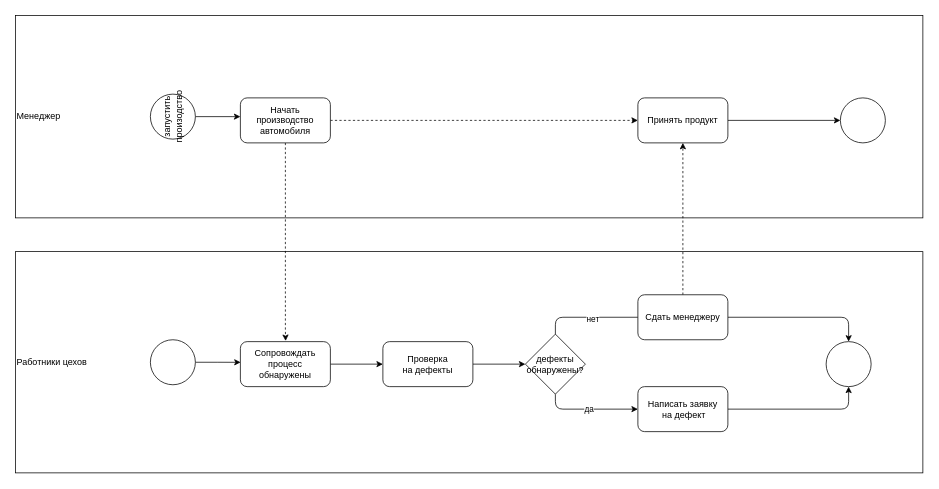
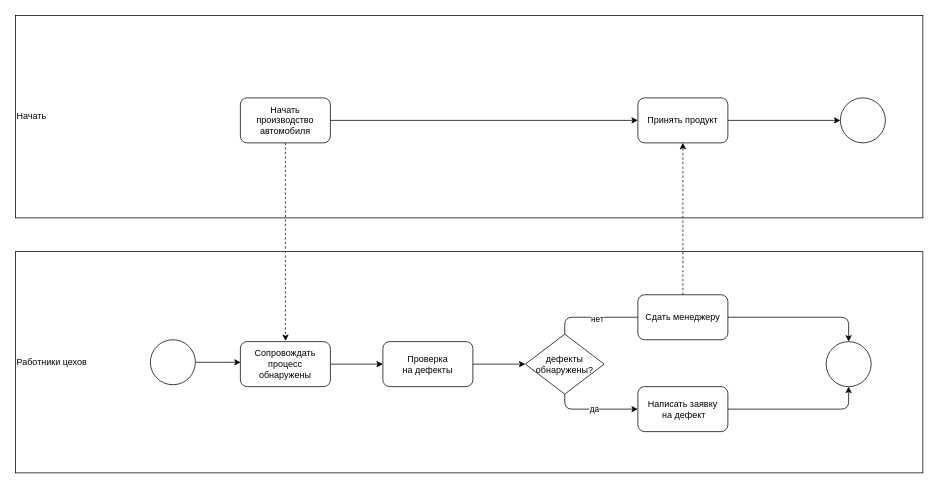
- <mxCell id="2" value="Менеджер" style="rounded=0;whiteSpace=wrap;html=1;align=left;" vertex="1" parent="1"><mxGeometry x="20" y="20" width="1210" height="270" as="geometry" /></mxCell>
+ <mxCell id="2" value="Начать" style="rounded=0;whiteSpace=wrap;html=1;align=left;" vertex="1" parent="1"><mxGeometry x="20" y="20" width="1210" height="270" as="geometry" /></mxCell>
- <mxCell id="5" value="запустить произодство" style="ellipse;whiteSpace=wrap;html=1;aspect=fixed;horizontal=0;verticalAlign=middle;" vertex="1" parent="1"><mxGeometry x="200" y="125" width="60" height="60" as="geometry" /></mxCell>
- <mxCell id="4" style="edgeStyle=orthogonalEdgeStyle;rounded=0;orthogonalLoop=1;jettySize=auto;html=1;exitX=1;exitY=0.5;exitDx=0;exitDy=0;" edge="1" parent="1" source="5" target="8"><mxGeometry relative="1" as="geometry"><Array as="points"><mxPoint x="310" y="155" /><mxPoint x="310" y="155" /></Array></mxGeometry></mxCell>
- <mxCell id="7" style="edgeStyle=orthogonalEdgeStyle;rounded=1;orthogonalLoop=1;jettySize=auto;html=1;exitX=1;exitY=0.5;exitDx=0;exitDy=0;entryX=0;entryY=0.5;entryDx=0;entryDy=0;dashed=1;" edge="1" parent="1" source="8" target="25"><mxGeometry relative="1" as="geometry" /></mxCell>
+ <mxCell id="7" style="edgeStyle=orthogonalEdgeStyle;rounded=1;orthogonalLoop=1;jettySize=auto;html=1;exitX=1;exitY=0.5;exitDx=0;exitDy=0;entryX=0;entryY=0.5;entryDx=0;entryDy=0;" edge="1" parent="1" source="8" target="25"><mxGeometry relative="1" as="geometry" /></mxCell>
- <mxCell id="18" value="дефекты обнаружены?" style="rhombus;whiteSpace=wrap;html=1;verticalAlign=middle;horizontal=1;align=center;" vertex="1" parent="1"><mxGeometry x="700" y="445" width="80" height="80" as="geometry" /></mxCell>
+ <mxCell id="18" value="дефекты обнаружены?" style="rhombus;whiteSpace=wrap;html=1;verticalAlign=middle;horizontal=1;align=center;" vertex="1" parent="1"><mxGeometry x="700" y="445" width="105" height="80" as="geometry" /></mxCell>
